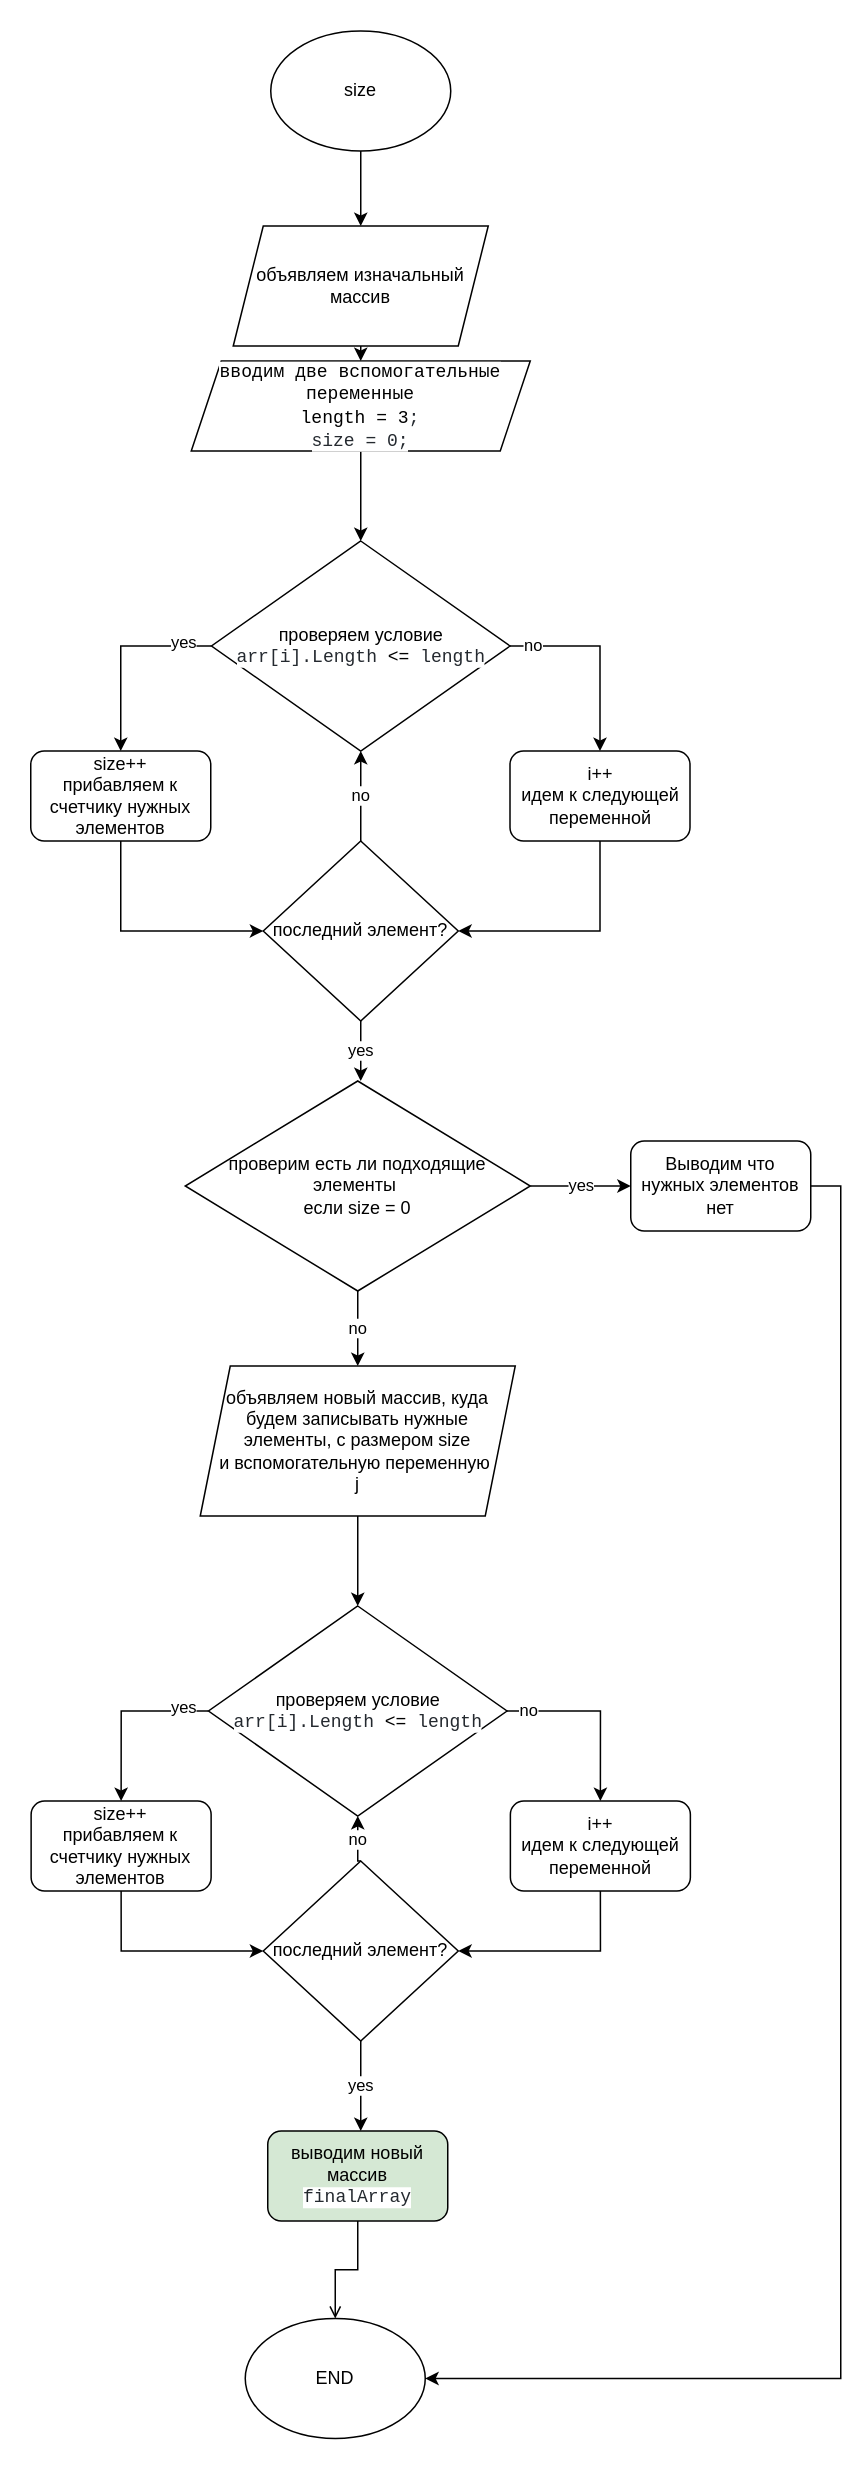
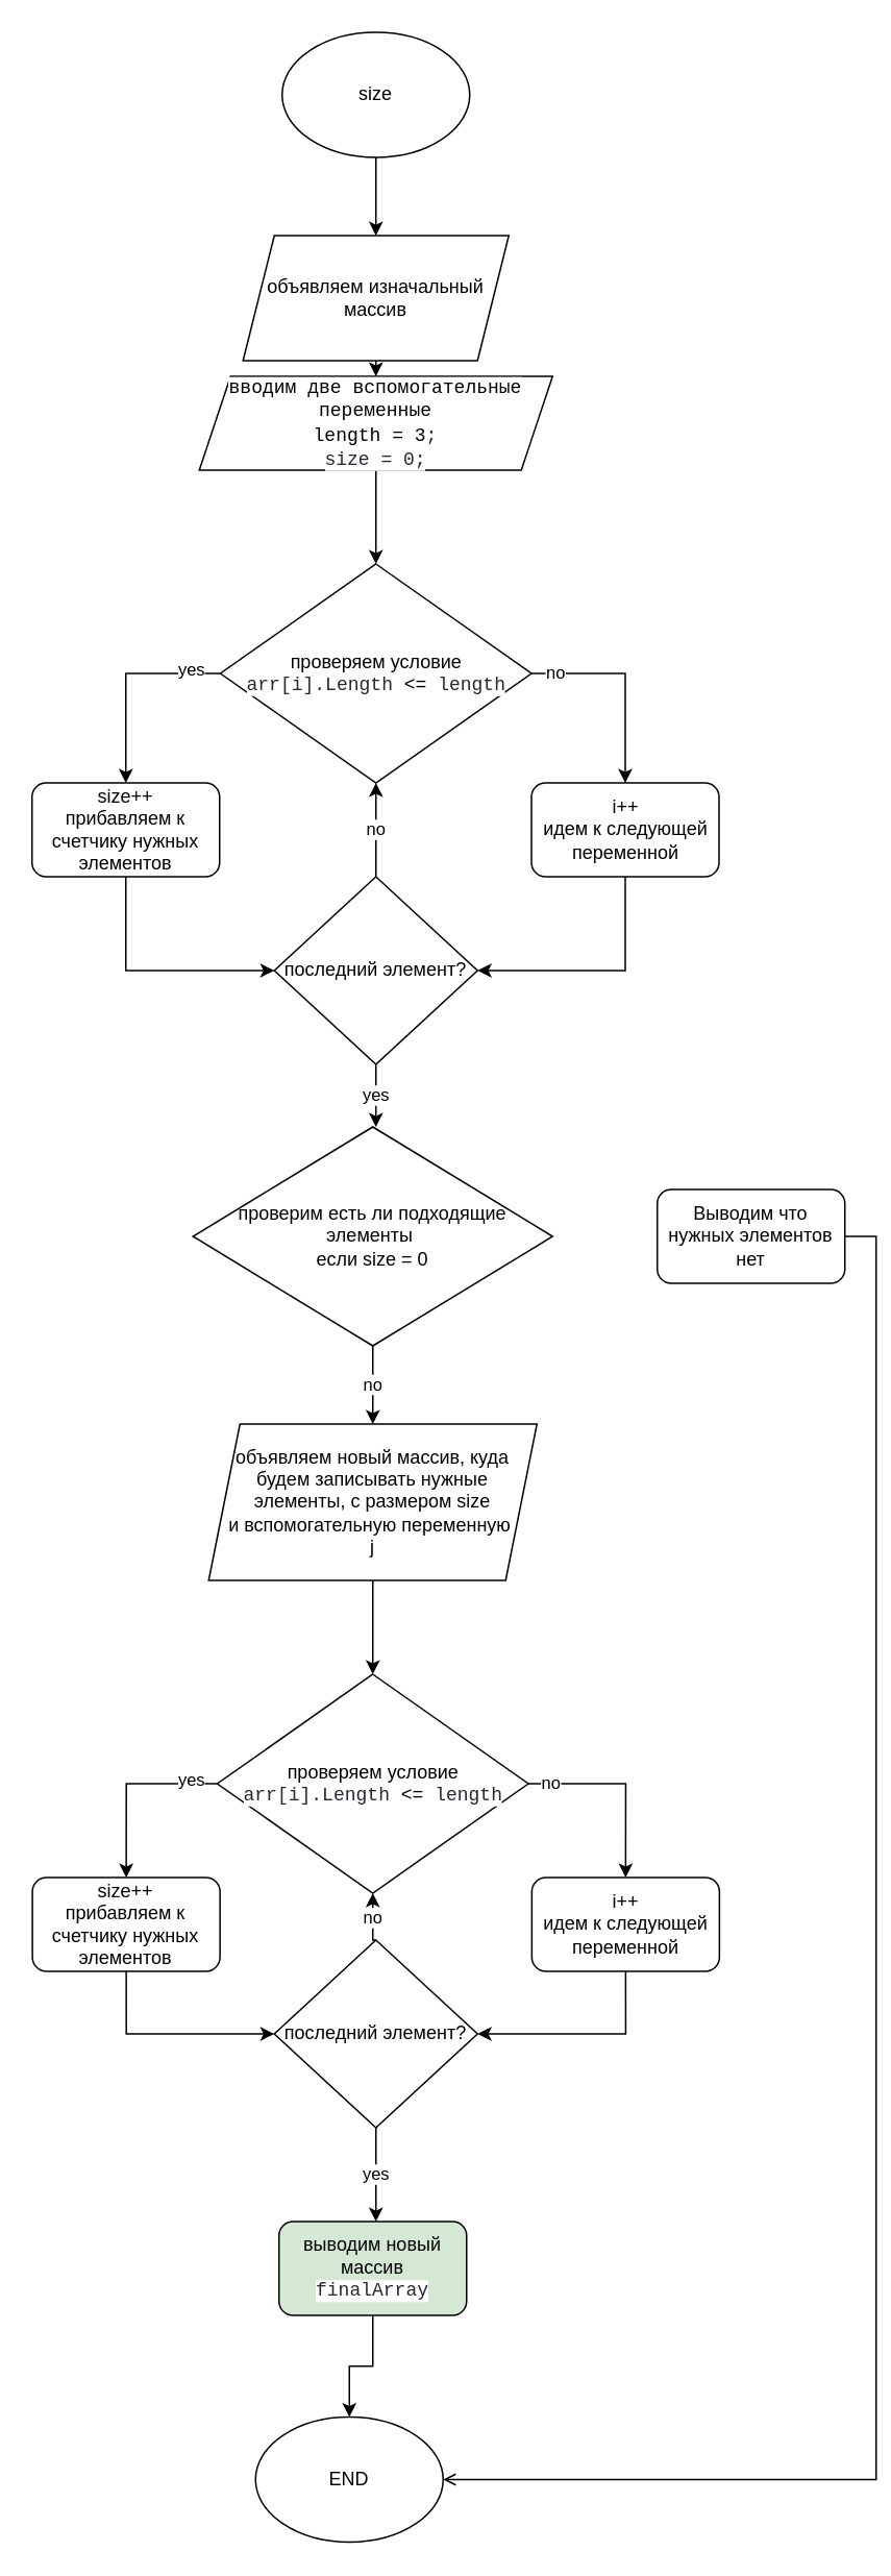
- <mxCell id="20" value="yes" style="edgeStyle=orthogonalEdgeStyle;rounded=0;orthogonalLoop=1;jettySize=auto;html=1;exitX=1;exitY=0.5;exitDx=0;exitDy=0;entryX=0;entryY=0.5;entryDx=0;entryDy=0;" edge="1" parent="1" source="22" target="24"><mxGeometry relative="1" as="geometry"><mxPoint x="380" y="790" as="targetPoint" /></mxGeometry></mxCell>
- <mxCell id="39" style="edgeStyle=orthogonalEdgeStyle;rounded=0;orthogonalLoop=1;jettySize=auto;html=1;exitX=0.5;exitY=1;exitDx=0;exitDy=0;endArrow=open;" edge="1" parent="1" source="40" target="41"><mxGeometry relative="1" as="geometry" /></mxCell>
+ <mxCell id="39" style="edgeStyle=orthogonalEdgeStyle;rounded=0;orthogonalLoop=1;jettySize=auto;html=1;exitX=0.5;exitY=1;exitDx=0;exitDy=0;" edge="1" parent="1" source="40" target="41"><mxGeometry relative="1" as="geometry" /></mxCell>
- <mxCell id="23" style="edgeStyle=orthogonalEdgeStyle;rounded=0;orthogonalLoop=1;jettySize=auto;html=1;exitX=1;exitY=0.5;exitDx=0;exitDy=0;entryX=1;entryY=0.5;entryDx=0;entryDy=0;" edge="1" parent="1" source="24" target="41"><mxGeometry relative="1" as="geometry" /></mxCell>
+ <mxCell id="23" style="edgeStyle=orthogonalEdgeStyle;rounded=0;orthogonalLoop=1;jettySize=auto;html=1;exitX=1;exitY=0.5;exitDx=0;exitDy=0;entryX=1;entryY=0.5;entryDx=0;entryDy=0;endArrow=open;" edge="1" parent="1" source="24" target="41"><mxGeometry relative="1" as="geometry" /></mxCell>
